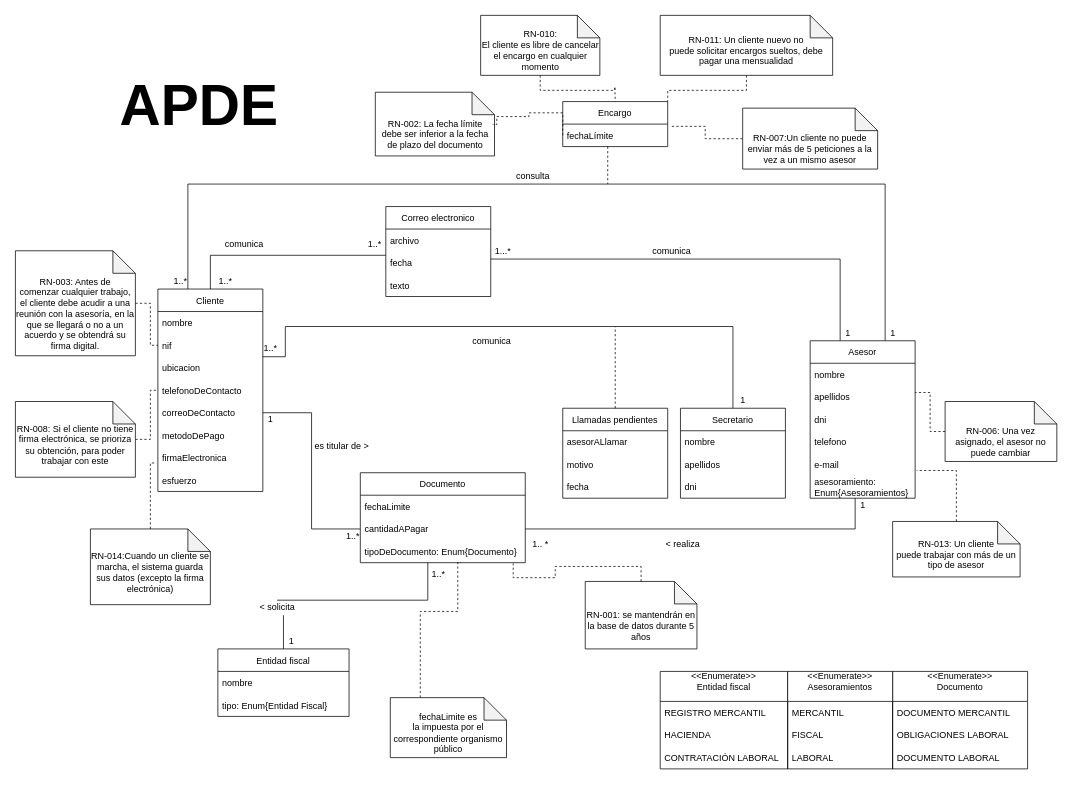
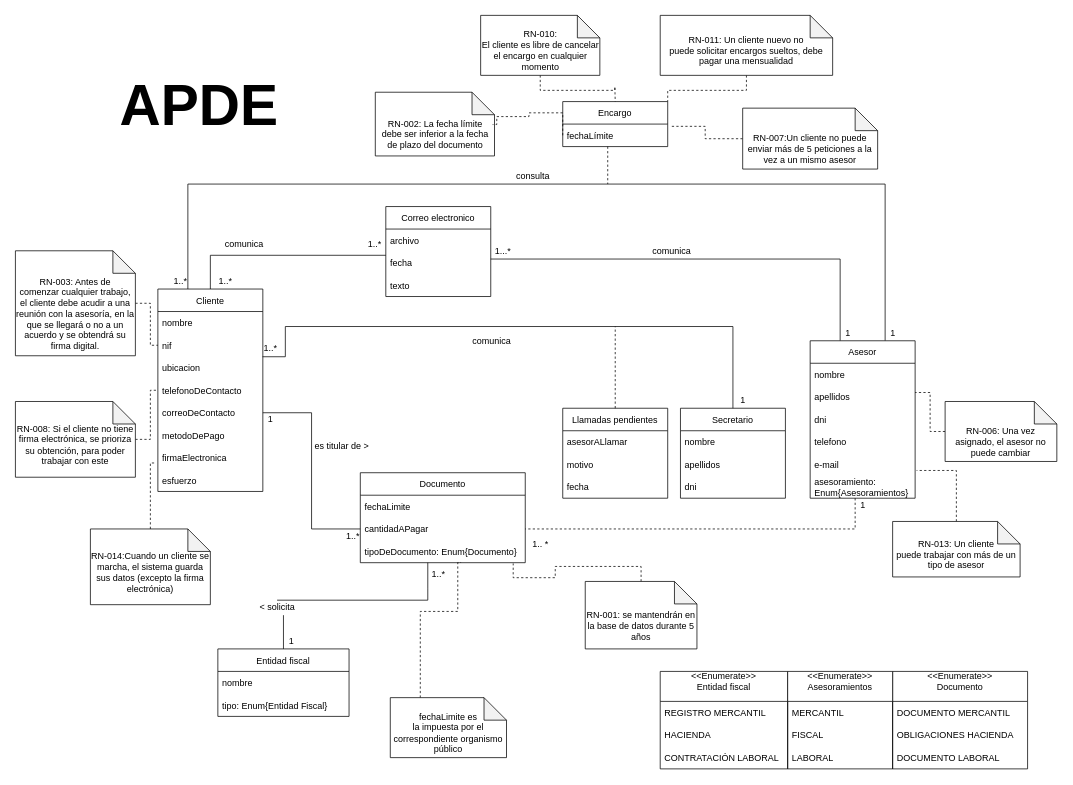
- <mxCell id="25" style="edgeStyle=orthogonalEdgeStyle;rounded=0;orthogonalLoop=1;jettySize=auto;html=1;startArrow=none;startFill=0;endArrow=none;endFill=0;entryX=1;entryY=0.5;entryDx=0;entryDy=0;" parent="1" source="20" target="23" edge="1"><mxGeometry relative="1" as="geometry"><Array as="points"><mxPoint x="1140" y="705" /></Array></mxGeometry></mxCell>
+ <mxCell id="25" style="edgeStyle=orthogonalEdgeStyle;rounded=0;orthogonalLoop=1;jettySize=auto;html=1;startArrow=none;startFill=0;endArrow=none;endFill=0;entryX=1;entryY=0.5;entryDx=0;entryDy=0;dashed=1;" parent="1" source="20" target="23" edge="1"><mxGeometry relative="1" as="geometry"><Array as="points"><mxPoint x="1140" y="705" /></Array></mxGeometry></mxCell>
- <mxCell id="26" value="&amp;lt; realiza" style="text;html=1;align=center;verticalAlign=middle;resizable=0;points=[];autosize=1;strokeColor=none;fillColor=none;" parent="1" vertex="1"><mxGeometry x="880" y="715" width="60" height="20" as="geometry" /></mxCell>
- <mxCell id="52" value="OBLIGACIONES LABORAL" style="text;strokeColor=none;fillColor=none;align=left;verticalAlign=middle;spacingLeft=4;spacingRight=4;overflow=hidden;points=[[0,0.5],[1,0.5]];portConstraint=eastwest;rotatable=0;" parent="50" vertex="1"><mxGeometry y="70" width="180" height="30" as="geometry" /></mxCell>
+ <mxCell id="52" value="OBLIGACIONES HACIENDA" style="text;strokeColor=none;fillColor=none;align=left;verticalAlign=middle;spacingLeft=4;spacingRight=4;overflow=hidden;points=[[0,0.5],[1,0.5]];portConstraint=eastwest;rotatable=0;" parent="50" vertex="1"><mxGeometry y="70" width="180" height="30" as="geometry" /></mxCell>
